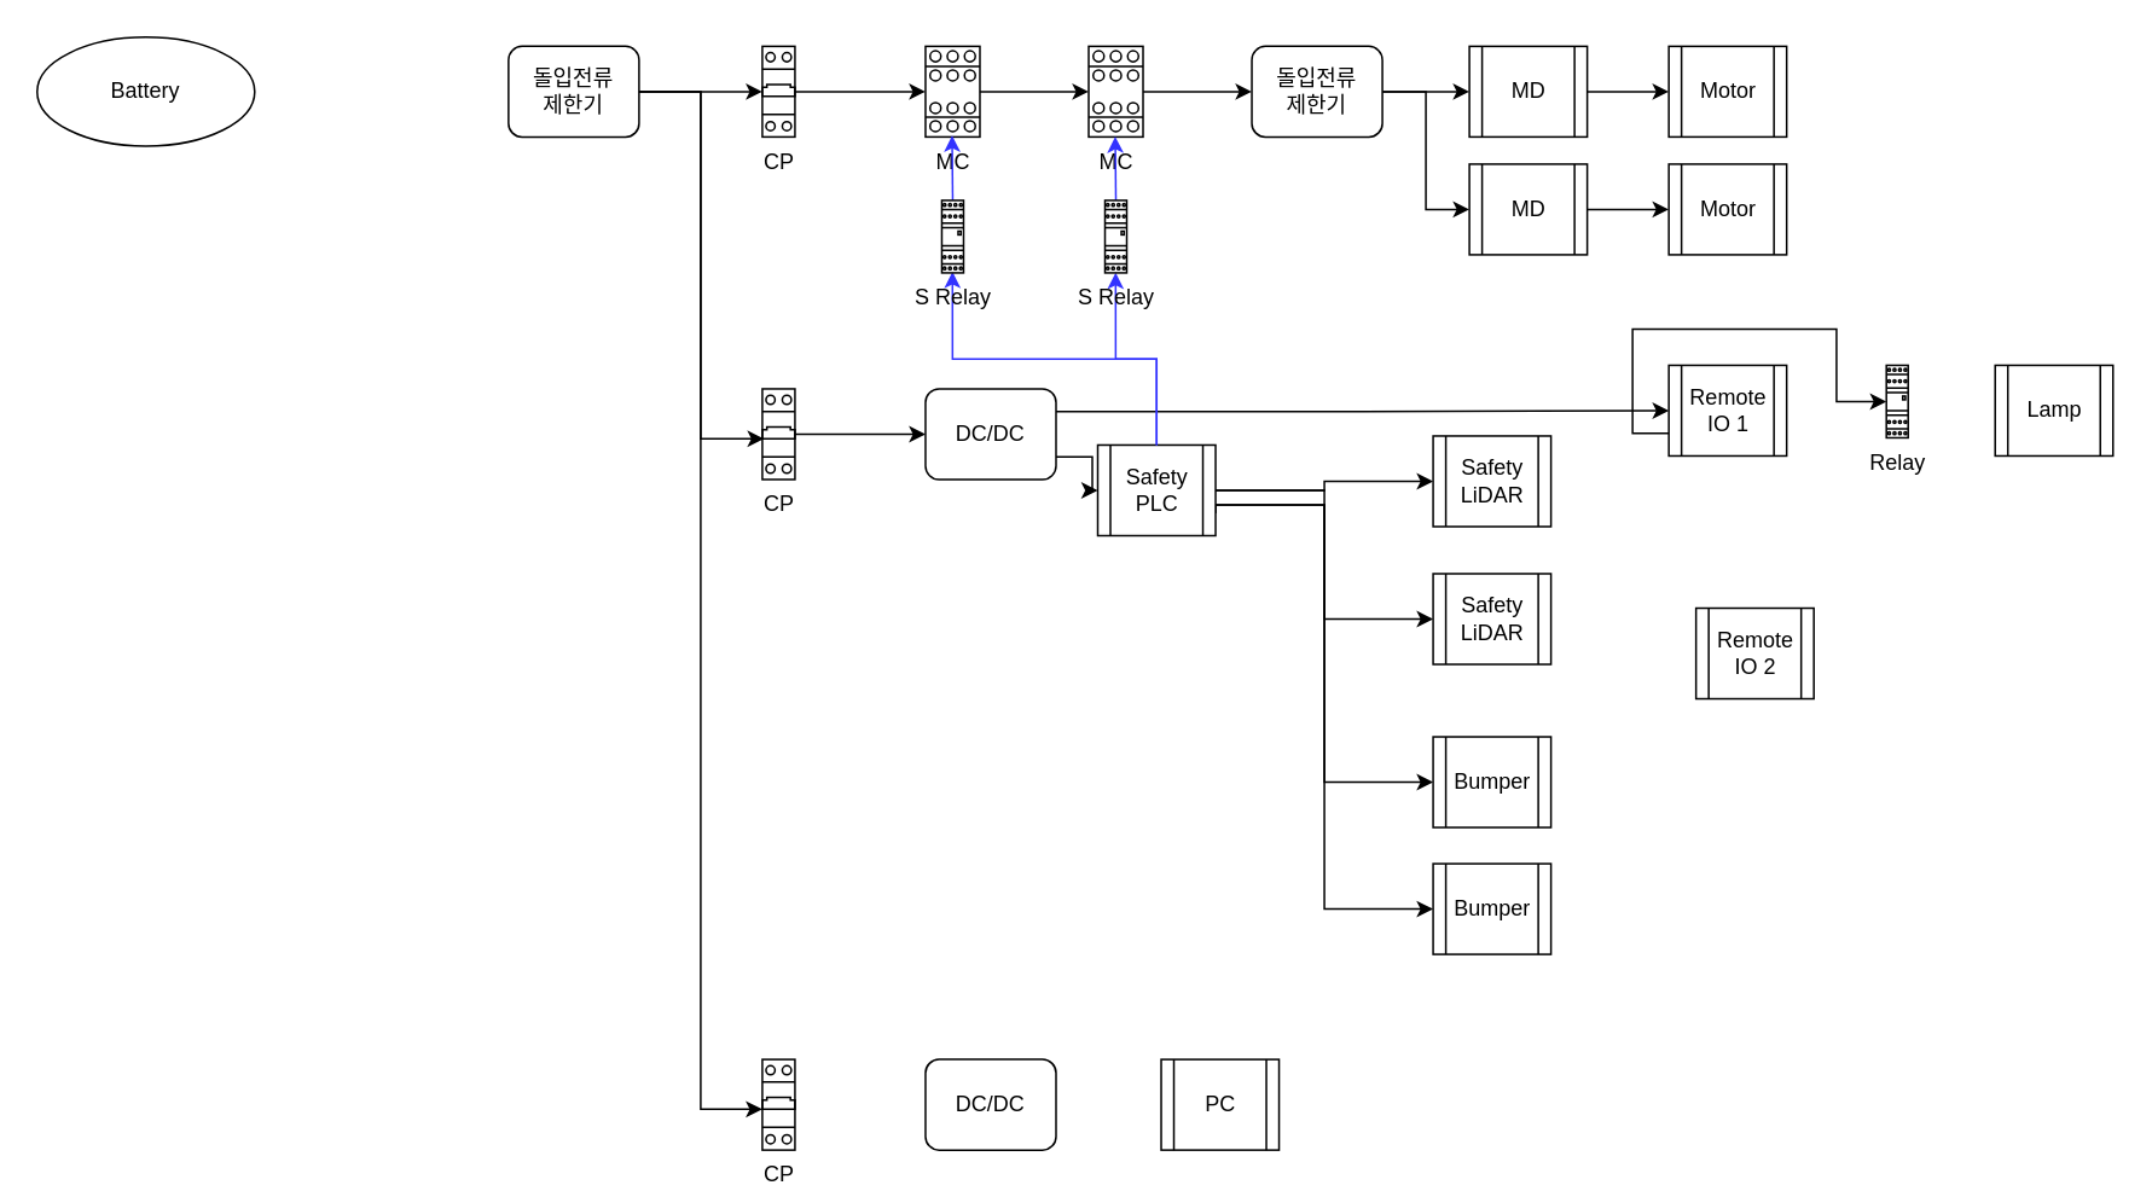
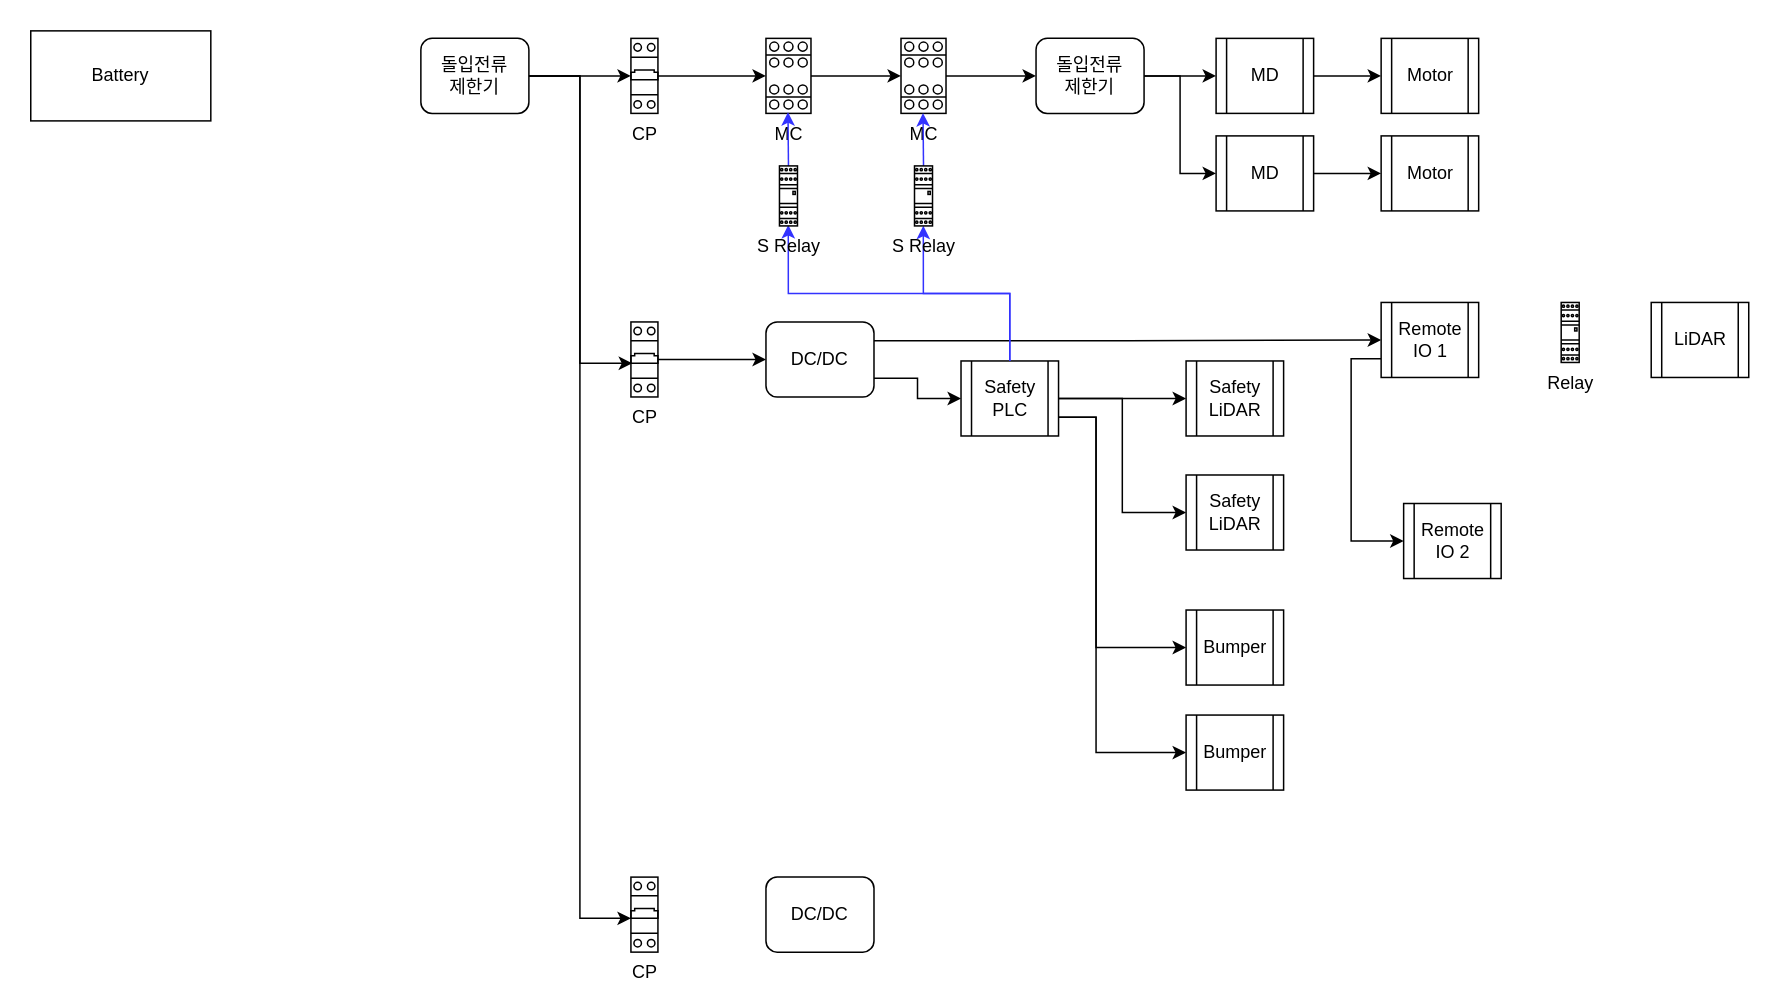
- <mxCell id="2" value="Battery" style="ellipse;whiteSpace=wrap;html=1;" vertex="1" parent="1"><mxGeometry x="20" y="20" width="120" height="60" as="geometry" /></mxCell>
+ <mxCell id="2" value="Battery" style="rounded=0;whiteSpace=wrap;html=1;" vertex="1" parent="1"><mxGeometry x="20" y="20" width="120" height="60" as="geometry" /></mxCell>
- <mxCell id="40" style="edgeStyle=orthogonalEdgeStyle;rounded=0;orthogonalLoop=1;jettySize=auto;html=1;exitX=0;exitY=0.75;exitDx=0;exitDy=0;" edge="1" parent="1" source="41" target="49"><mxGeometry relative="1" as="geometry" /></mxCell>
+ <mxCell id="40" style="edgeStyle=orthogonalEdgeStyle;rounded=0;orthogonalLoop=1;jettySize=auto;html=1;exitX=0;exitY=0.75;exitDx=0;exitDy=0;entryX=0;entryY=0.5;entryDx=0;entryDy=0;" edge="1" parent="1" source="41" target="42"><mxGeometry relative="1" as="geometry" /></mxCell>
- <mxCell id="48" value="Lamp" style="shape=process;whiteSpace=wrap;html=1;backgroundOutline=1;" vertex="1" parent="1"><mxGeometry x="1100" y="201" width="65" height="50" as="geometry" /></mxCell>
+ <mxCell id="48" value="LiDAR" style="shape=process;whiteSpace=wrap;html=1;backgroundOutline=1;" vertex="1" parent="1"><mxGeometry x="1100" y="201" width="65" height="50" as="geometry" /></mxCell>
- <mxCell id="33" value="Safety&lt;br&gt;PLC" style="shape=process;whiteSpace=wrap;html=1;backgroundOutline=1;" vertex="1" parent="1"><mxGeometry x="605" y="245" width="65" height="50" as="geometry" /></mxCell>
+ <mxCell id="33" value="Safety&lt;br&gt;PLC" style="shape=process;whiteSpace=wrap;html=1;backgroundOutline=1;" vertex="1" parent="1"><mxGeometry x="640" y="240" width="65" height="50" as="geometry" /></mxCell>
- <mxCell id="43" value="PC" style="shape=process;whiteSpace=wrap;html=1;backgroundOutline=1;" vertex="1" parent="1"><mxGeometry x="640" y="584" width="65" height="50" as="geometry" /></mxCell>
